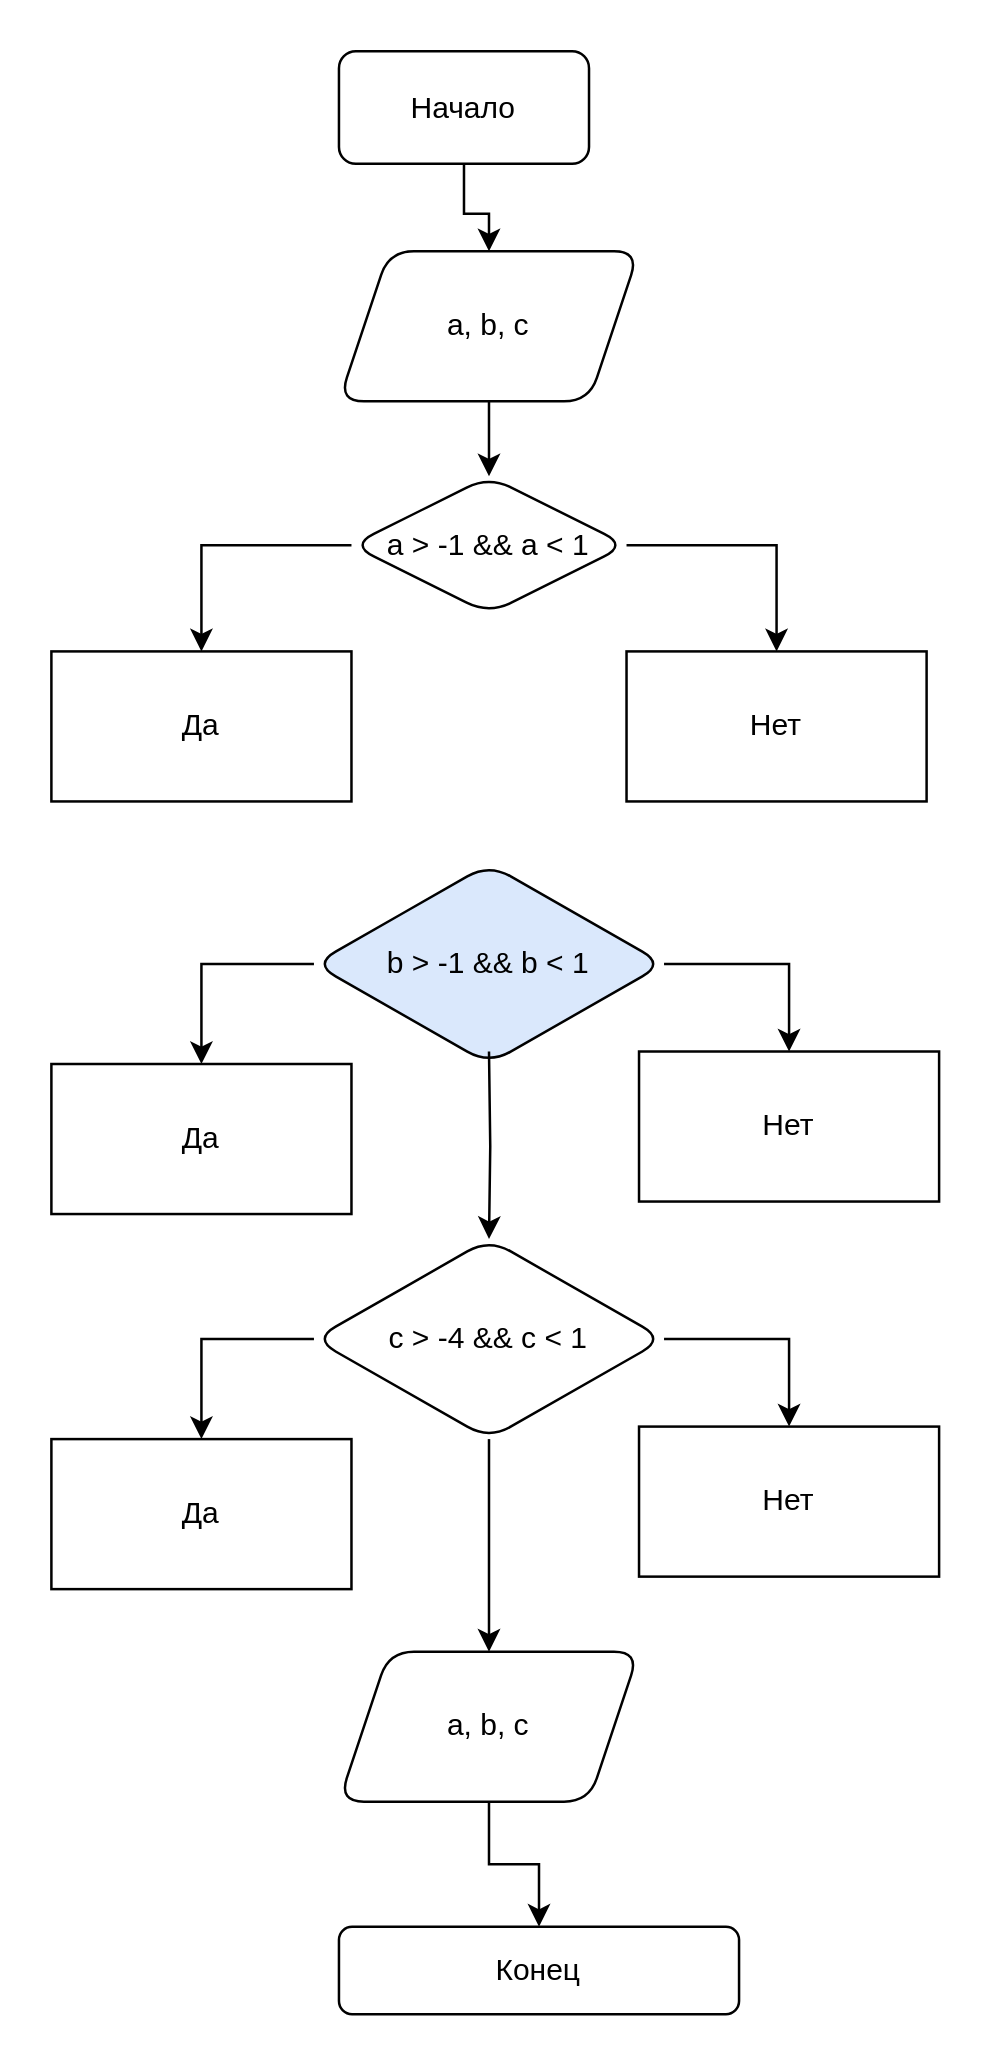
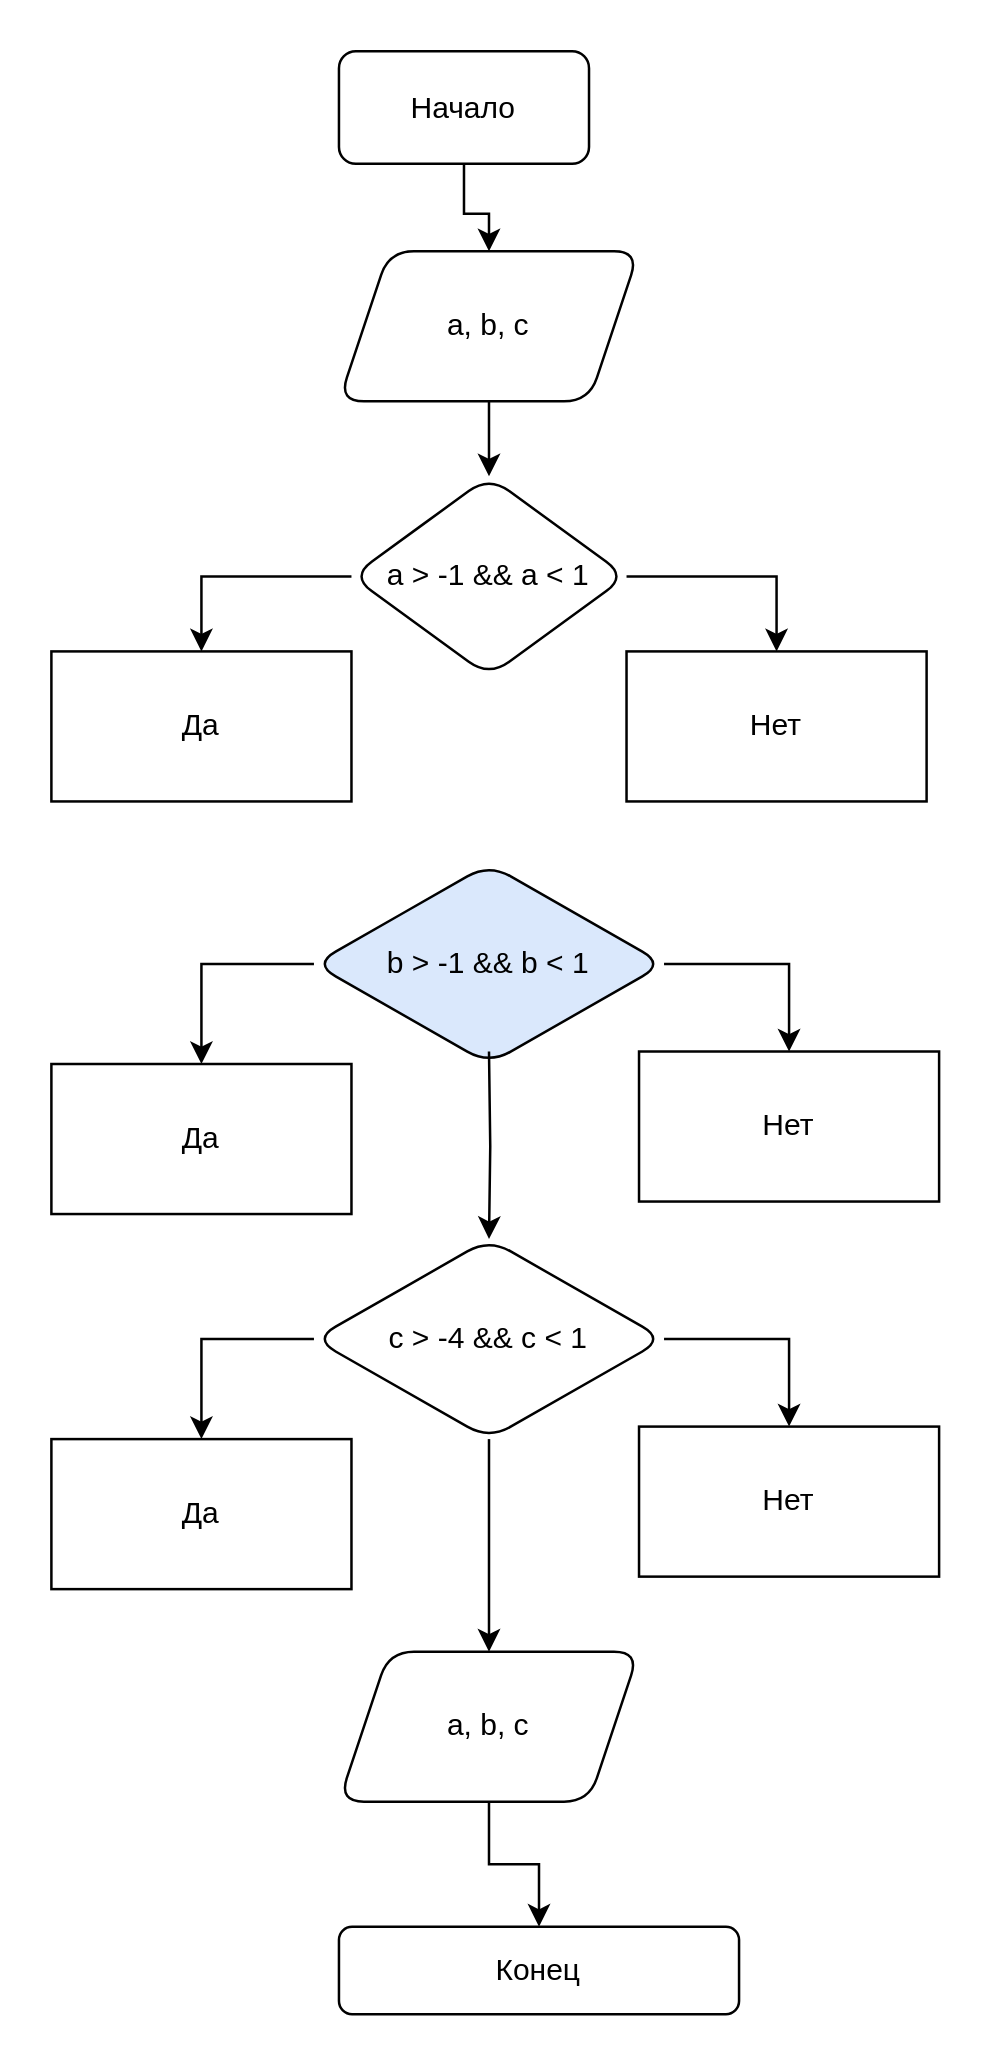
- <mxCell id="8" value="a &gt; -1 &amp;&amp; a &lt; 1" style="rhombus;whiteSpace=wrap;html=1;rounded=1;" vertex="1" parent="1"><mxGeometry x="140" y="190" width="110" height="55" as="geometry" /></mxCell>
+ <mxCell id="8" value="a &gt; -1 &amp;&amp; a &lt; 1" style="rhombus;whiteSpace=wrap;html=1;rounded=1;" vertex="1" parent="1"><mxGeometry x="140" y="190" width="110" height="80" as="geometry" /></mxCell>
